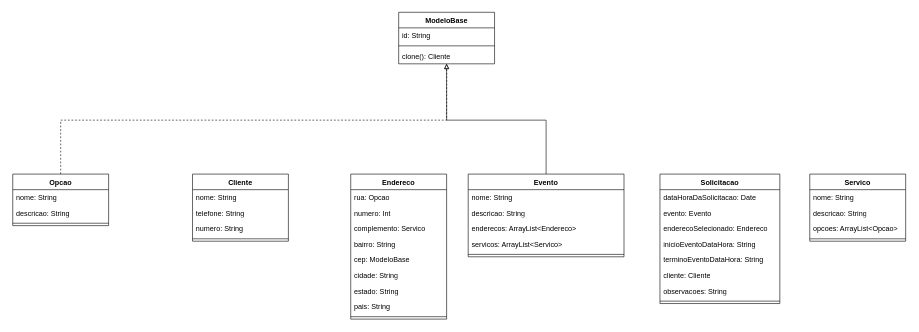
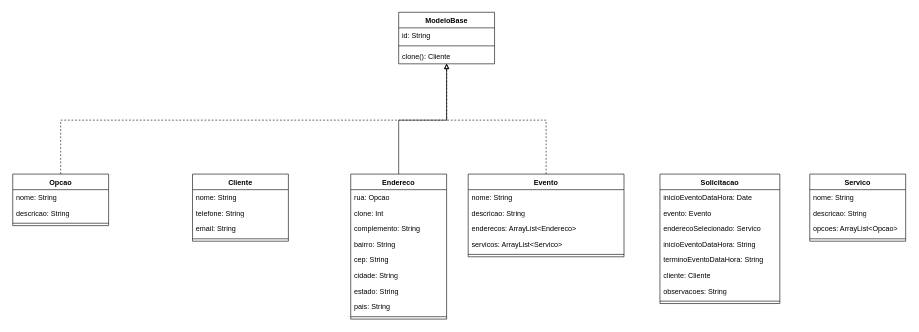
- <mxCell id="18" style="edgeStyle=orthogonalEdgeStyle;rounded=0;orthogonalLoop=1;jettySize=auto;html=1;endArrow=block;endFill=0;" edge="1" parent="1" source="19" target="25"><mxGeometry relative="1" as="geometry"><Array as="points"><mxPoint x="910" y="200" /><mxPoint x="744" y="200" /></Array></mxGeometry></mxCell>
+ <mxCell id="18" style="edgeStyle=orthogonalEdgeStyle;rounded=0;orthogonalLoop=1;jettySize=auto;html=1;endArrow=block;endFill=0;dashed=1;" edge="1" parent="1" source="19" target="25"><mxGeometry relative="1" as="geometry"><Array as="points"><mxPoint x="910" y="200" /><mxPoint x="744" y="200" /></Array></mxGeometry></mxCell>
+ <mxCell id="7" style="edgeStyle=orthogonalEdgeStyle;rounded=0;orthogonalLoop=1;jettySize=auto;html=1;endArrow=block;endFill=0;" edge="1" parent="1" source="8" target="25"><mxGeometry relative="1" as="geometry"><Array as="points"><mxPoint x="664" y="200" /><mxPoint x="744" y="200" /></Array></mxGeometry></mxCell>
- <mxCell id="40" value="dataHoraDaSolicitacao: Date" style="text;strokeColor=none;fillColor=none;align=left;verticalAlign=top;spacingLeft=4;spacingRight=4;overflow=hidden;rotatable=0;points=[[0,0.5],[1,0.5]];portConstraint=eastwest;whiteSpace=wrap;html=1;" parent="39" vertex="1"><mxGeometry y="26" width="200" height="26" as="geometry" /></mxCell>
+ <mxCell id="40" value="inicioEventoDataHora: Date" style="text;strokeColor=none;fillColor=none;align=left;verticalAlign=top;spacingLeft=4;spacingRight=4;overflow=hidden;rotatable=0;points=[[0,0.5],[1,0.5]];portConstraint=eastwest;whiteSpace=wrap;html=1;" parent="39" vertex="1"><mxGeometry y="26" width="200" height="26" as="geometry" /></mxCell>
- <mxCell id="10" value="numero: Int" style="text;strokeColor=none;fillColor=none;align=left;verticalAlign=top;spacingLeft=4;spacingRight=4;overflow=hidden;rotatable=0;points=[[0,0.5],[1,0.5]];portConstraint=eastwest;whiteSpace=wrap;html=1;" parent="8" vertex="1"><mxGeometry y="52" width="160" height="26" as="geometry" /></mxCell>
+ <mxCell id="10" value="clone: Int" style="text;strokeColor=none;fillColor=none;align=left;verticalAlign=top;spacingLeft=4;spacingRight=4;overflow=hidden;rotatable=0;points=[[0,0.5],[1,0.5]];portConstraint=eastwest;whiteSpace=wrap;html=1;" parent="8" vertex="1"><mxGeometry y="52" width="160" height="26" as="geometry" /></mxCell>
- <mxCell id="5" value="numero: String" style="text;strokeColor=none;fillColor=none;align=left;verticalAlign=top;spacingLeft=4;spacingRight=4;overflow=hidden;rotatable=0;points=[[0,0.5],[1,0.5]];portConstraint=eastwest;whiteSpace=wrap;html=1;" parent="2" vertex="1"><mxGeometry y="78" width="160" height="26" as="geometry" /></mxCell>
+ <mxCell id="5" value="email: String" style="text;strokeColor=none;fillColor=none;align=left;verticalAlign=top;spacingLeft=4;spacingRight=4;overflow=hidden;rotatable=0;points=[[0,0.5],[1,0.5]];portConstraint=eastwest;whiteSpace=wrap;html=1;" parent="2" vertex="1"><mxGeometry y="78" width="160" height="26" as="geometry" /></mxCell>
- <mxCell id="11" value="complemento: Servico" style="text;strokeColor=none;fillColor=none;align=left;verticalAlign=top;spacingLeft=4;spacingRight=4;overflow=hidden;rotatable=0;points=[[0,0.5],[1,0.5]];portConstraint=eastwest;whiteSpace=wrap;html=1;" parent="8" vertex="1"><mxGeometry y="78" width="160" height="26" as="geometry" /></mxCell>
+ <mxCell id="11" value="complemento: String" style="text;strokeColor=none;fillColor=none;align=left;verticalAlign=top;spacingLeft=4;spacingRight=4;overflow=hidden;rotatable=0;points=[[0,0.5],[1,0.5]];portConstraint=eastwest;whiteSpace=wrap;html=1;" parent="8" vertex="1"><mxGeometry y="78" width="160" height="26" as="geometry" /></mxCell>
- <mxCell id="42" value="enderecoSelecionado: Endereco" style="text;strokeColor=none;fillColor=none;align=left;verticalAlign=top;spacingLeft=4;spacingRight=4;overflow=hidden;rotatable=0;points=[[0,0.5],[1,0.5]];portConstraint=eastwest;whiteSpace=wrap;html=1;" parent="39" vertex="1"><mxGeometry y="78" width="200" height="26" as="geometry" /></mxCell>
+ <mxCell id="42" value="enderecoSelecionado: Servico" style="text;strokeColor=none;fillColor=none;align=left;verticalAlign=top;spacingLeft=4;spacingRight=4;overflow=hidden;rotatable=0;points=[[0,0.5],[1,0.5]];portConstraint=eastwest;whiteSpace=wrap;html=1;" parent="39" vertex="1"><mxGeometry y="78" width="200" height="26" as="geometry" /></mxCell>
- <mxCell id="13" value="cep: ModeloBase" style="text;strokeColor=none;fillColor=none;align=left;verticalAlign=top;spacingLeft=4;spacingRight=4;overflow=hidden;rotatable=0;points=[[0,0.5],[1,0.5]];portConstraint=eastwest;whiteSpace=wrap;html=1;" parent="8" vertex="1"><mxGeometry y="130" width="160" height="26" as="geometry" /></mxCell>
+ <mxCell id="13" value="cep: String" style="text;strokeColor=none;fillColor=none;align=left;verticalAlign=top;spacingLeft=4;spacingRight=4;overflow=hidden;rotatable=0;points=[[0,0.5],[1,0.5]];portConstraint=eastwest;whiteSpace=wrap;html=1;" parent="8" vertex="1"><mxGeometry y="130" width="160" height="26" as="geometry" /></mxCell>
